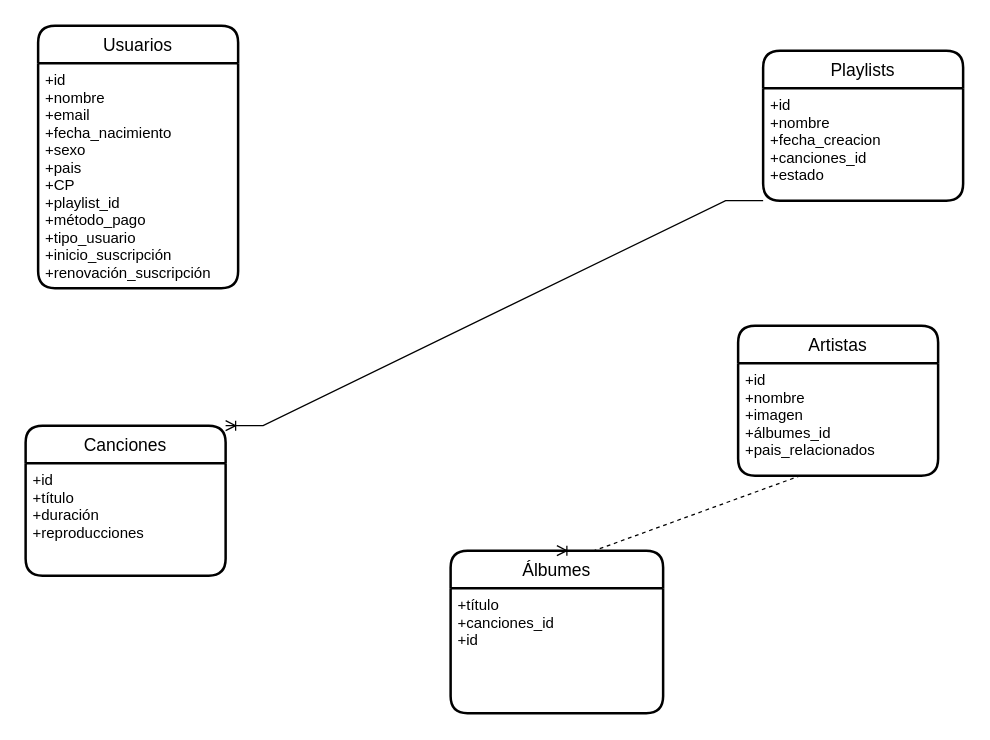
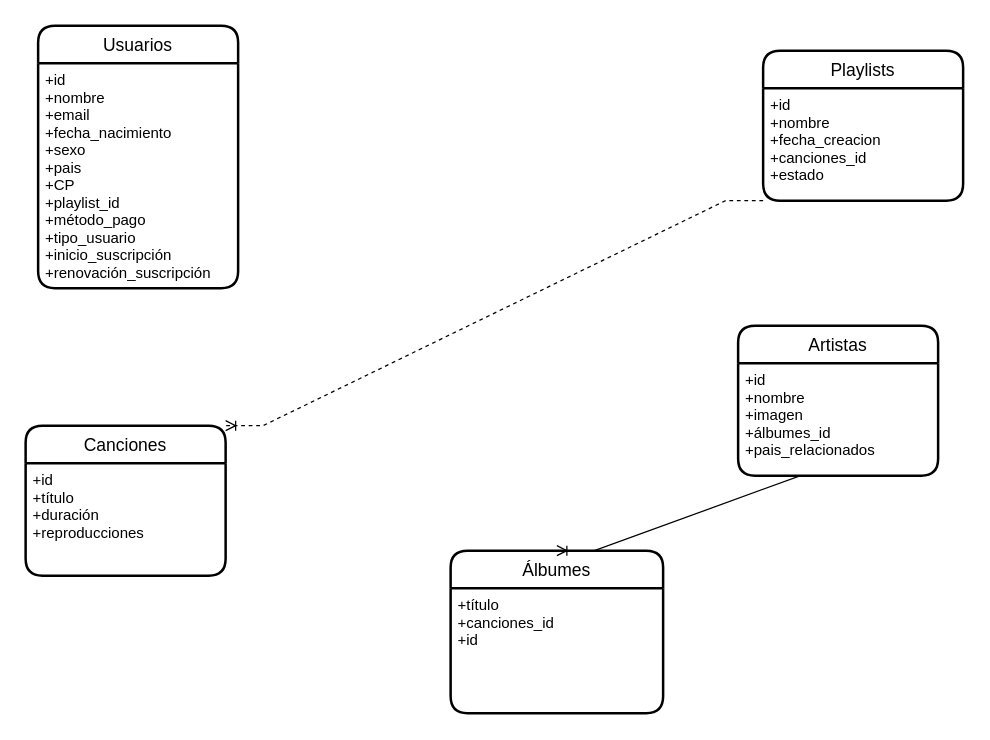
- <mxCell id="12" value="" style="edgeStyle=entityRelationEdgeStyle;fontSize=12;html=1;endArrow=ERoneToMany;rounded=0;exitX=0;exitY=1;exitDx=0;exitDy=0;entryX=1;entryY=0;entryDx=0;entryDy=0;" edge="1" parent="1" source="5" target="8"><mxGeometry width="100" height="100" relative="1" as="geometry"><mxPoint x="340" y="290" as="sourcePoint" /><mxPoint x="440" y="190" as="targetPoint" /></mxGeometry></mxCell>
+ <mxCell id="12" value="" style="edgeStyle=entityRelationEdgeStyle;fontSize=12;html=1;endArrow=ERoneToMany;rounded=0;exitX=0;exitY=1;exitDx=0;exitDy=0;entryX=1;entryY=0;entryDx=0;entryDy=0;dashed=1;" edge="1" parent="1" source="5" target="8"><mxGeometry width="100" height="100" relative="1" as="geometry"><mxPoint x="340" y="290" as="sourcePoint" /><mxPoint x="440" y="190" as="targetPoint" /></mxGeometry></mxCell>
- <mxCell id="13" value="" style="edgeStyle=entityRelationEdgeStyle;fontSize=12;html=1;endArrow=ERoneToMany;rounded=0;exitX=0.5;exitY=1;exitDx=0;exitDy=0;entryX=0.5;entryY=0;entryDx=0;entryDy=0;dashed=1;" edge="1" parent="1" source="7" target="10"><mxGeometry width="100" height="100" relative="1" as="geometry"><mxPoint x="340" y="290" as="sourcePoint" /><mxPoint x="440" y="190" as="targetPoint" /></mxGeometry></mxCell>
+ <mxCell id="13" value="" style="edgeStyle=entityRelationEdgeStyle;fontSize=12;html=1;endArrow=ERoneToMany;rounded=0;exitX=0.5;exitY=1;exitDx=0;exitDy=0;entryX=0.5;entryY=0;entryDx=0;entryDy=0;" edge="1" parent="1" source="7" target="10"><mxGeometry width="100" height="100" relative="1" as="geometry"><mxPoint x="340" y="290" as="sourcePoint" /><mxPoint x="440" y="190" as="targetPoint" /></mxGeometry></mxCell>
